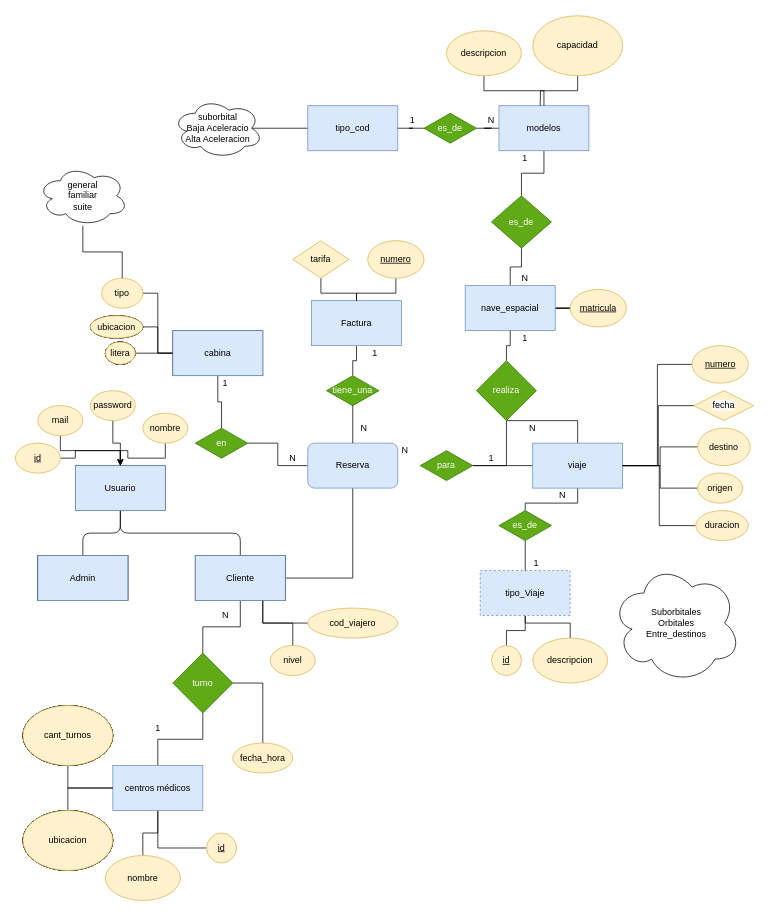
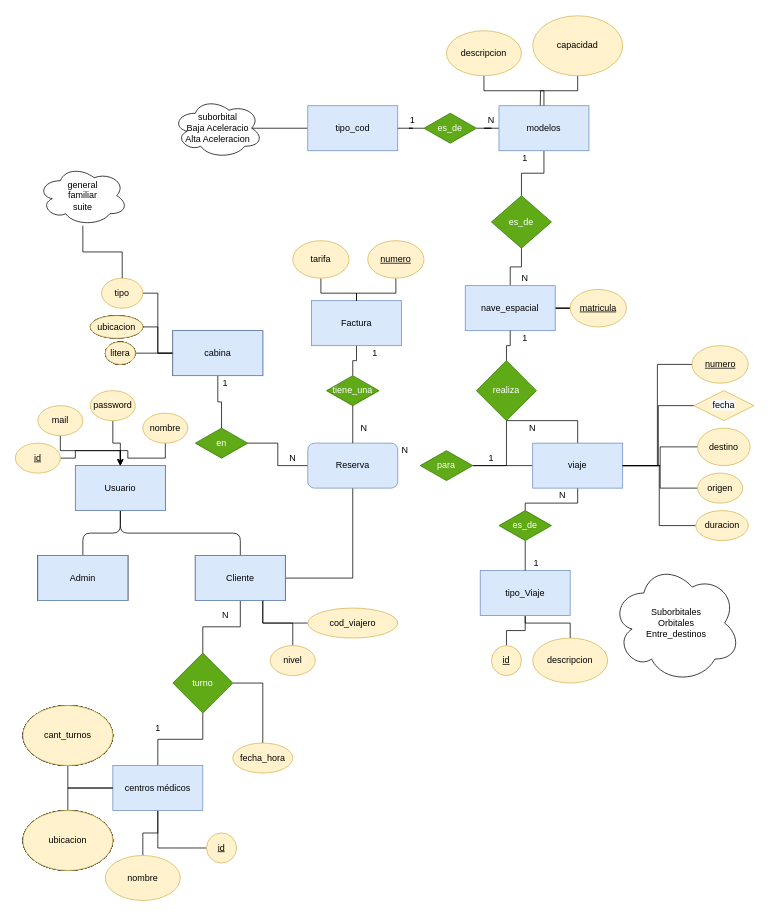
- <mxCell id="99" value="tarifa" style="rhombus;whiteSpace=wrap;html=1;fillColor=#fff2cc;strokeColor=#d6b656;" parent="95" vertex="1"><mxGeometry width="75" height="50" as="geometry" /></mxCell>
+ <mxCell id="99" value="tarifa" style="ellipse;whiteSpace=wrap;html=1;rounded=0;fillColor=#fff2cc;strokeColor=#d6b656;" parent="95" vertex="1"><mxGeometry width="75" height="50" as="geometry" /></mxCell>
- <mxCell id="45" value="tipo_Viaje" style="rounded=0;whiteSpace=wrap;html=1;fillColor=#dae8fc;strokeColor=#6c8ebf;dashed=1;" parent="1" vertex="1"><mxGeometry x="640" y="760" width="120" height="60" as="geometry" /></mxCell>
+ <mxCell id="45" value="tipo_Viaje" style="rounded=0;whiteSpace=wrap;html=1;fillColor=#dae8fc;strokeColor=#6c8ebf;" parent="1" vertex="1"><mxGeometry x="640" y="760" width="120" height="60" as="geometry" /></mxCell>
